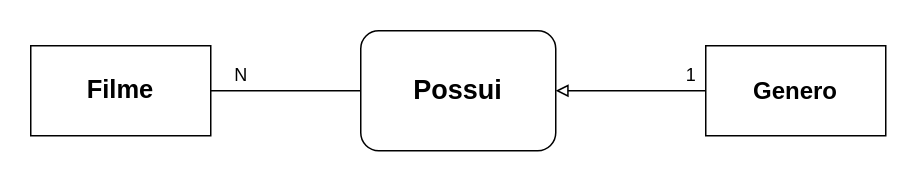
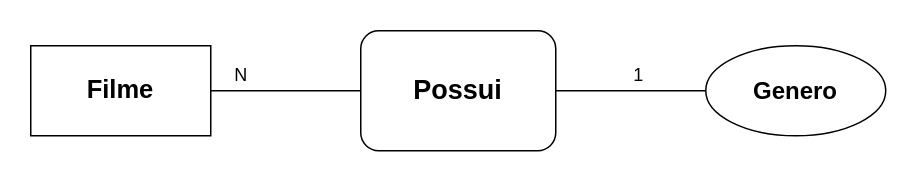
- <mxCell id="8" value="1" style="text;html=1;align=center;verticalAlign=middle;resizable=0;points=[];autosize=1;strokeColor=none;" vertex="1" parent="1"><mxGeometry x="450" y="40" width="20" height="20" as="geometry" /></mxCell>
+ <mxCell id="8" value="1" style="text;html=1;align=center;verticalAlign=middle;resizable=0;points=[];autosize=1;strokeColor=none;" vertex="1" parent="1"><mxGeometry x="415" y="40" width="20" height="20" as="geometry" /></mxCell>
- <mxCell id="3" value="" style="edgeStyle=orthogonalEdgeStyle;rounded=0;orthogonalLoop=1;jettySize=auto;html=1;endArrow=block;endFill=0;" edge="1" parent="1" source="4" target="5"><mxGeometry relative="1" as="geometry" /></mxCell>
+ <mxCell id="3" value="" style="edgeStyle=orthogonalEdgeStyle;rounded=0;orthogonalLoop=1;jettySize=auto;html=1;endArrow=none;endFill=0;" edge="1" parent="1" source="4" target="5"><mxGeometry relative="1" as="geometry" /></mxCell>
- <mxCell id="4" value="&lt;b&gt;&lt;font style=&quot;font-size: 16px&quot;&gt;Genero&lt;/font&gt;&lt;/b&gt;" style="rounded=0;whiteSpace=wrap;html=1;" vertex="1" parent="1"><mxGeometry x="470" y="30" width="120" height="60" as="geometry" /></mxCell>
+ <mxCell id="4" value="&lt;b&gt;&lt;font style=&quot;font-size: 16px&quot;&gt;Genero&lt;/font&gt;&lt;/b&gt;" style="ellipse;whiteSpace=wrap;html=1;" vertex="1" parent="1"><mxGeometry x="470" y="30" width="120" height="60" as="geometry" /></mxCell>
